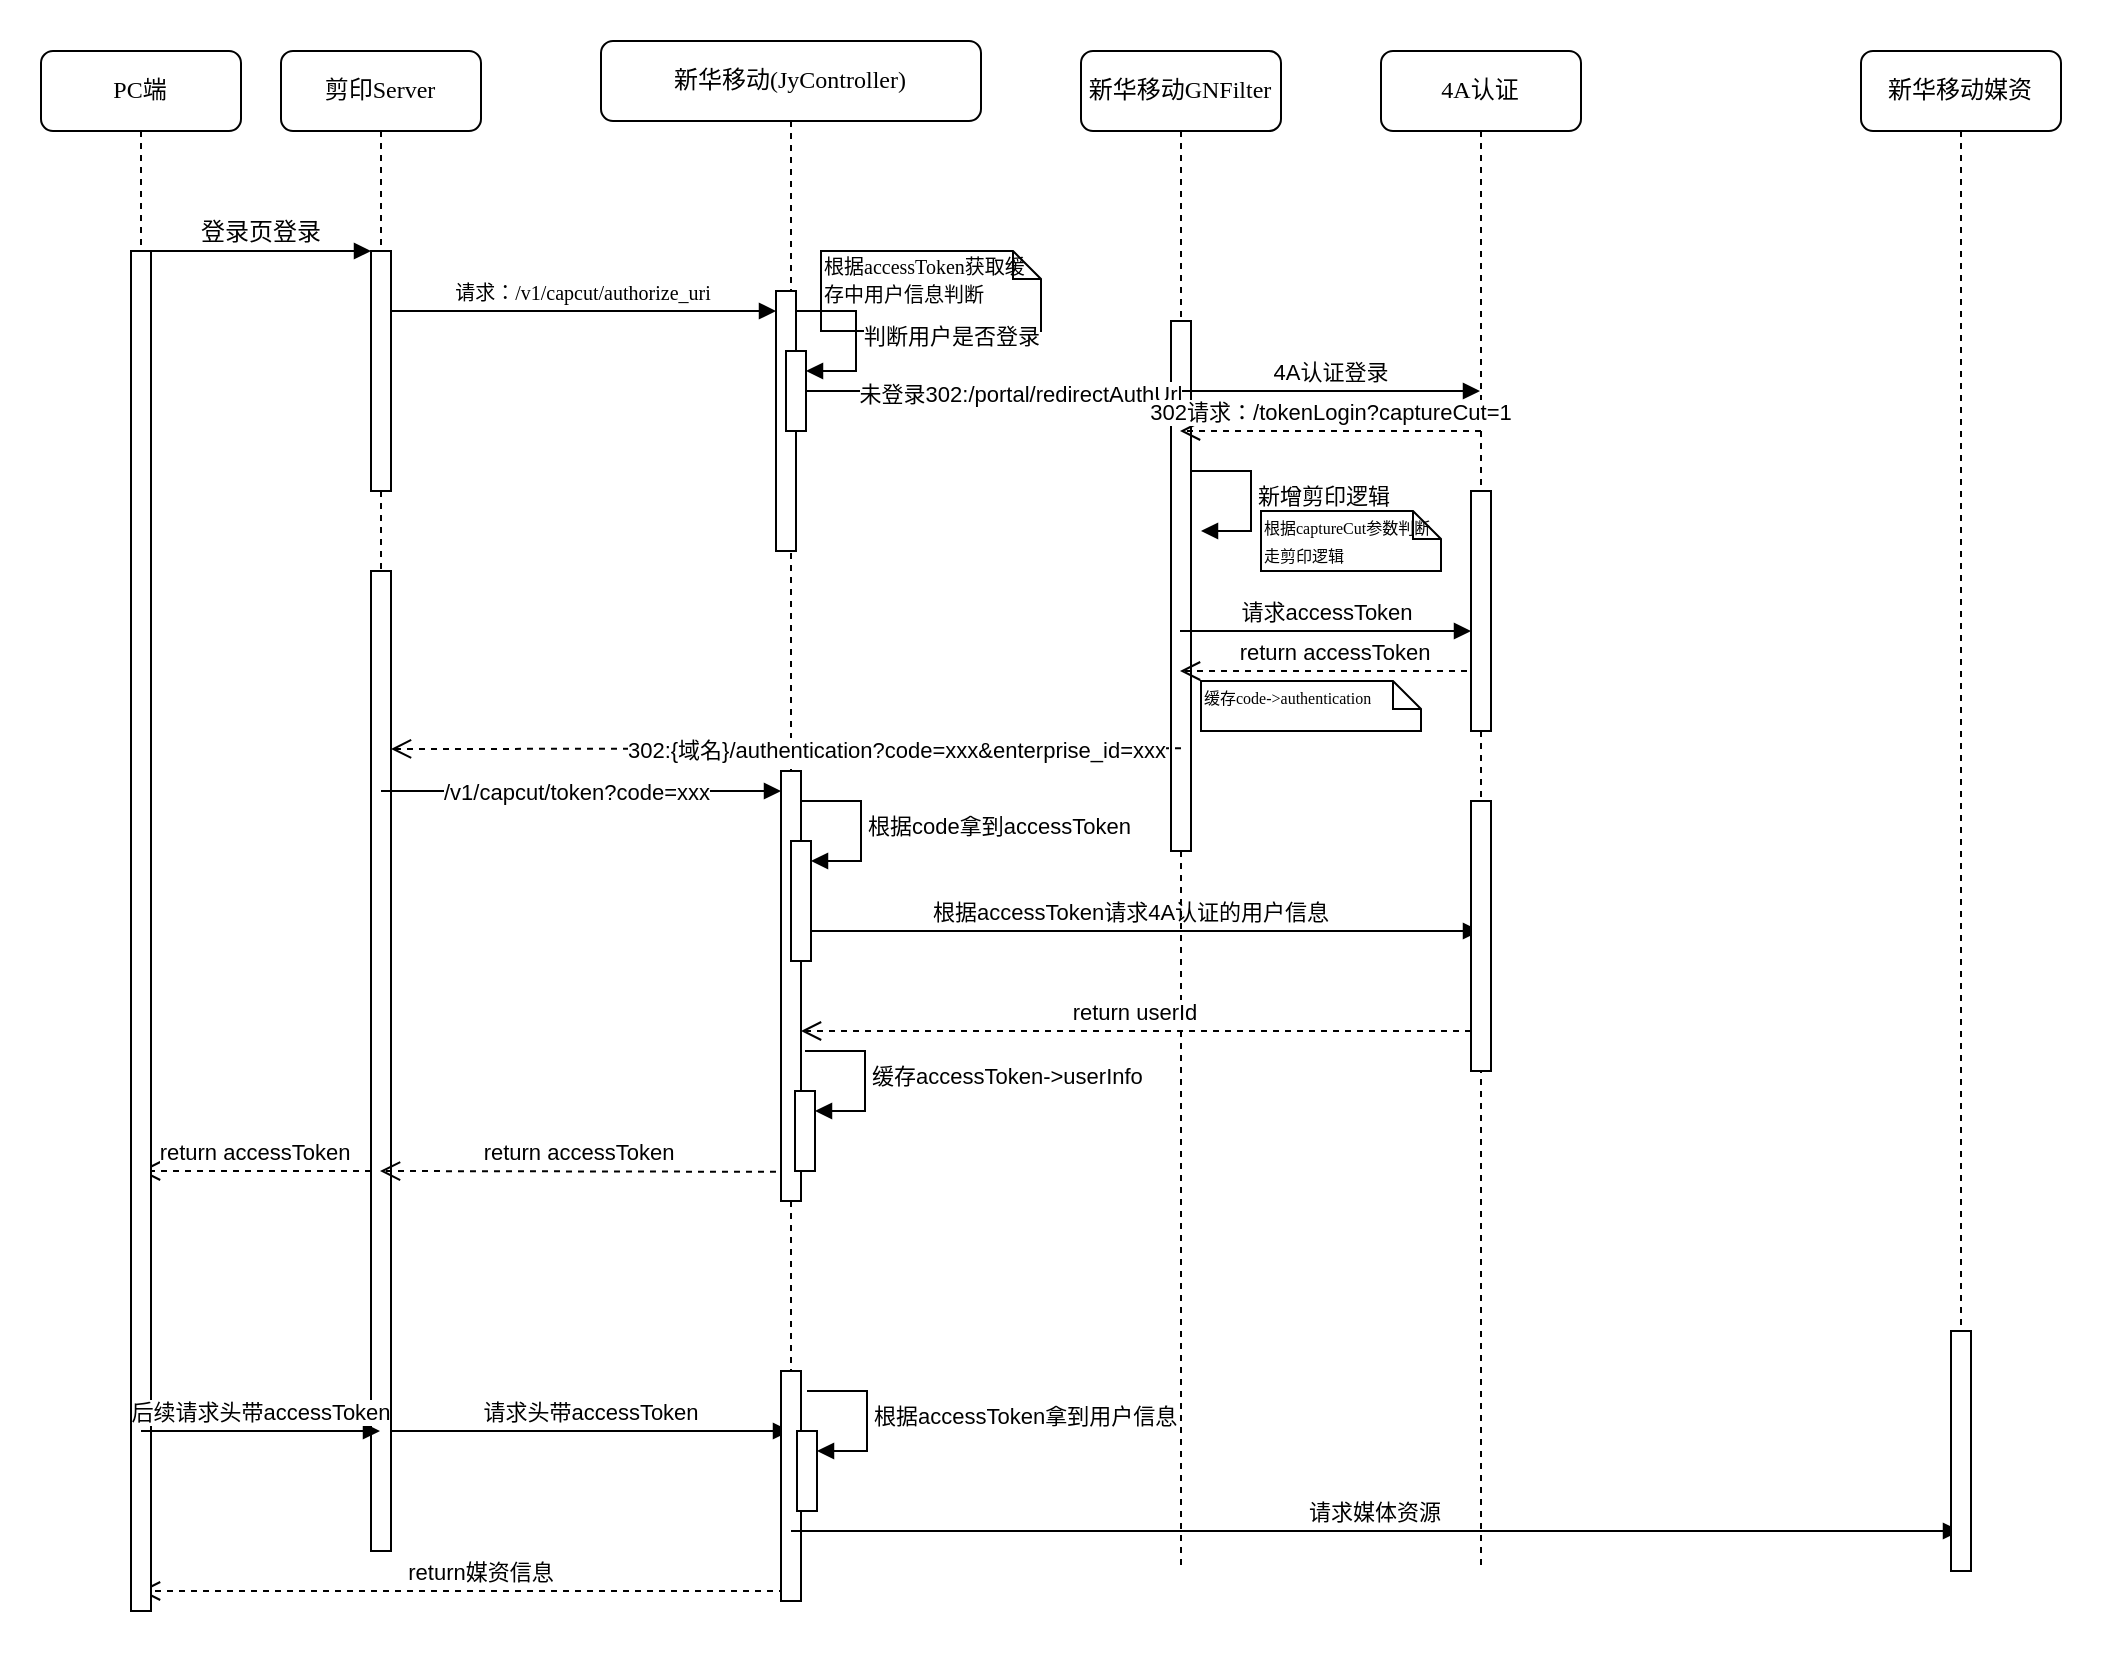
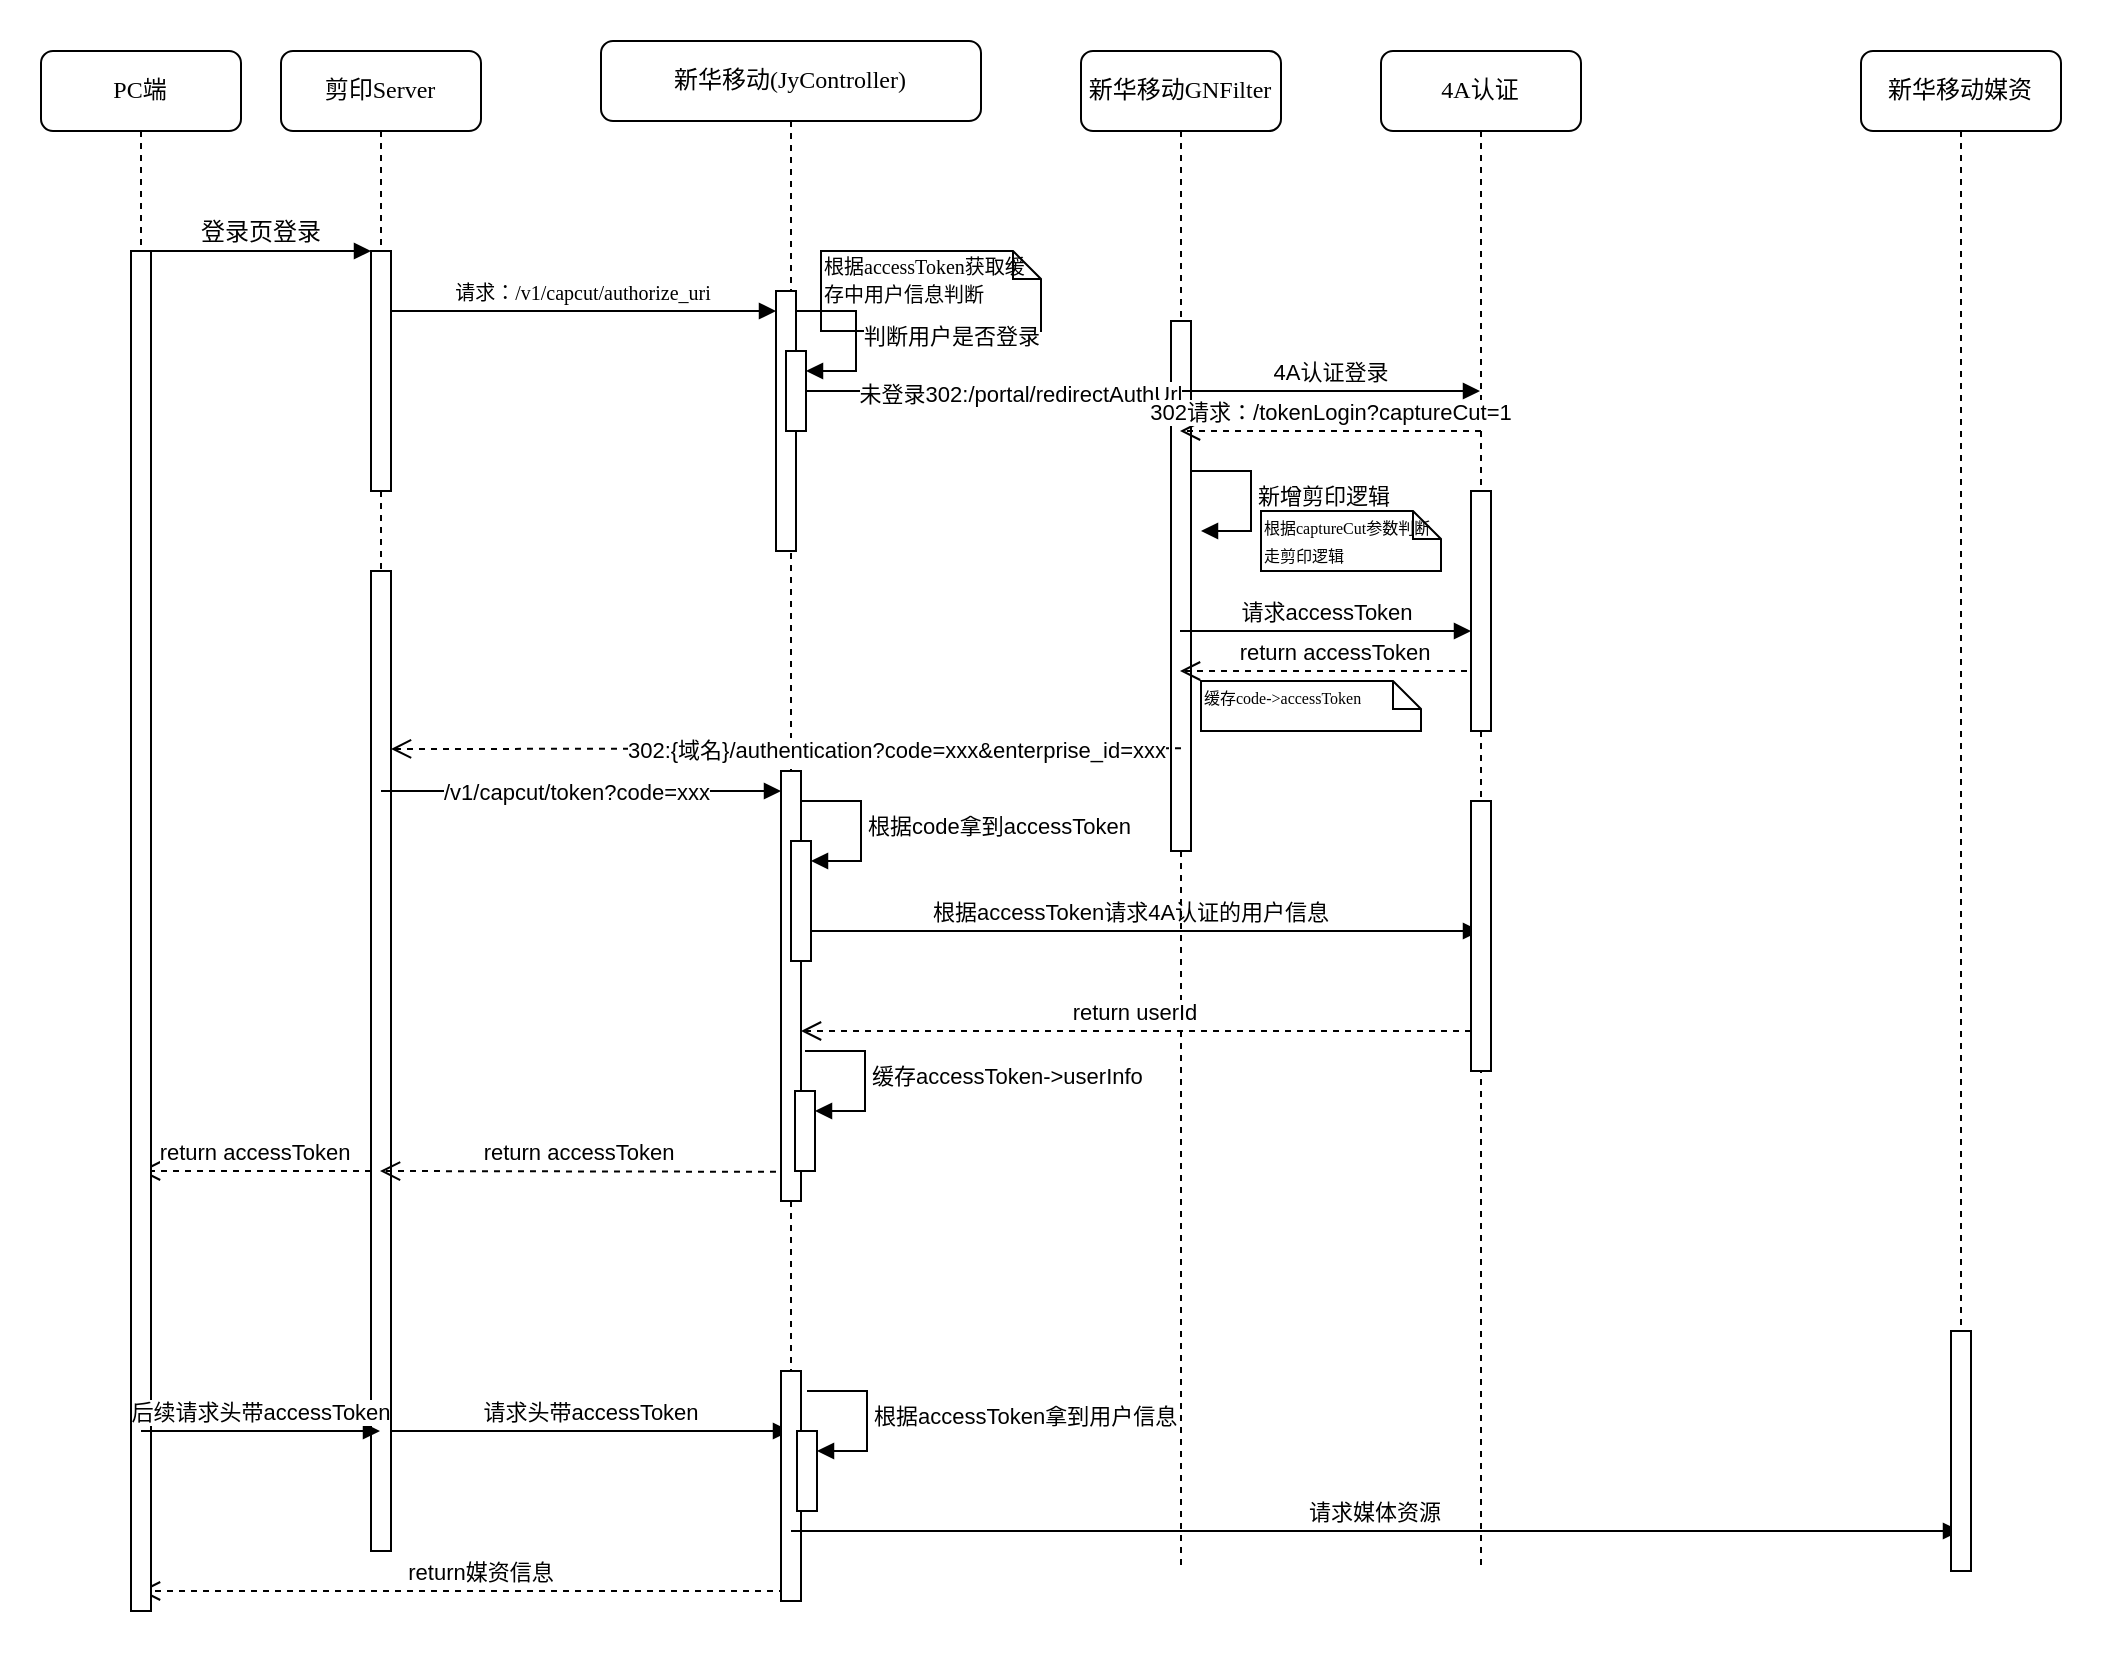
- <mxCell id="50" value="&lt;font style=&quot;font-size: 8px;&quot;&gt;缓存code-&amp;gt;authentication&lt;/font&gt;" style="shape=note;whiteSpace=wrap;html=1;size=14;verticalAlign=top;align=left;spacingTop=-6;rounded=0;shadow=0;comic=0;labelBackgroundColor=none;strokeWidth=1;fontFamily=Verdana;fontSize=12" parent="1" vertex="1"><mxGeometry x="600" y="340" width="110" height="25" as="geometry" /></mxCell>
+ <mxCell id="50" value="&lt;font style=&quot;font-size: 8px;&quot;&gt;缓存code-&amp;gt;accessToken&lt;/font&gt;" style="shape=note;whiteSpace=wrap;html=1;size=14;verticalAlign=top;align=left;spacingTop=-6;rounded=0;shadow=0;comic=0;labelBackgroundColor=none;strokeWidth=1;fontFamily=Verdana;fontSize=12" parent="1" vertex="1"><mxGeometry x="600" y="340" width="110" height="25" as="geometry" /></mxCell>
